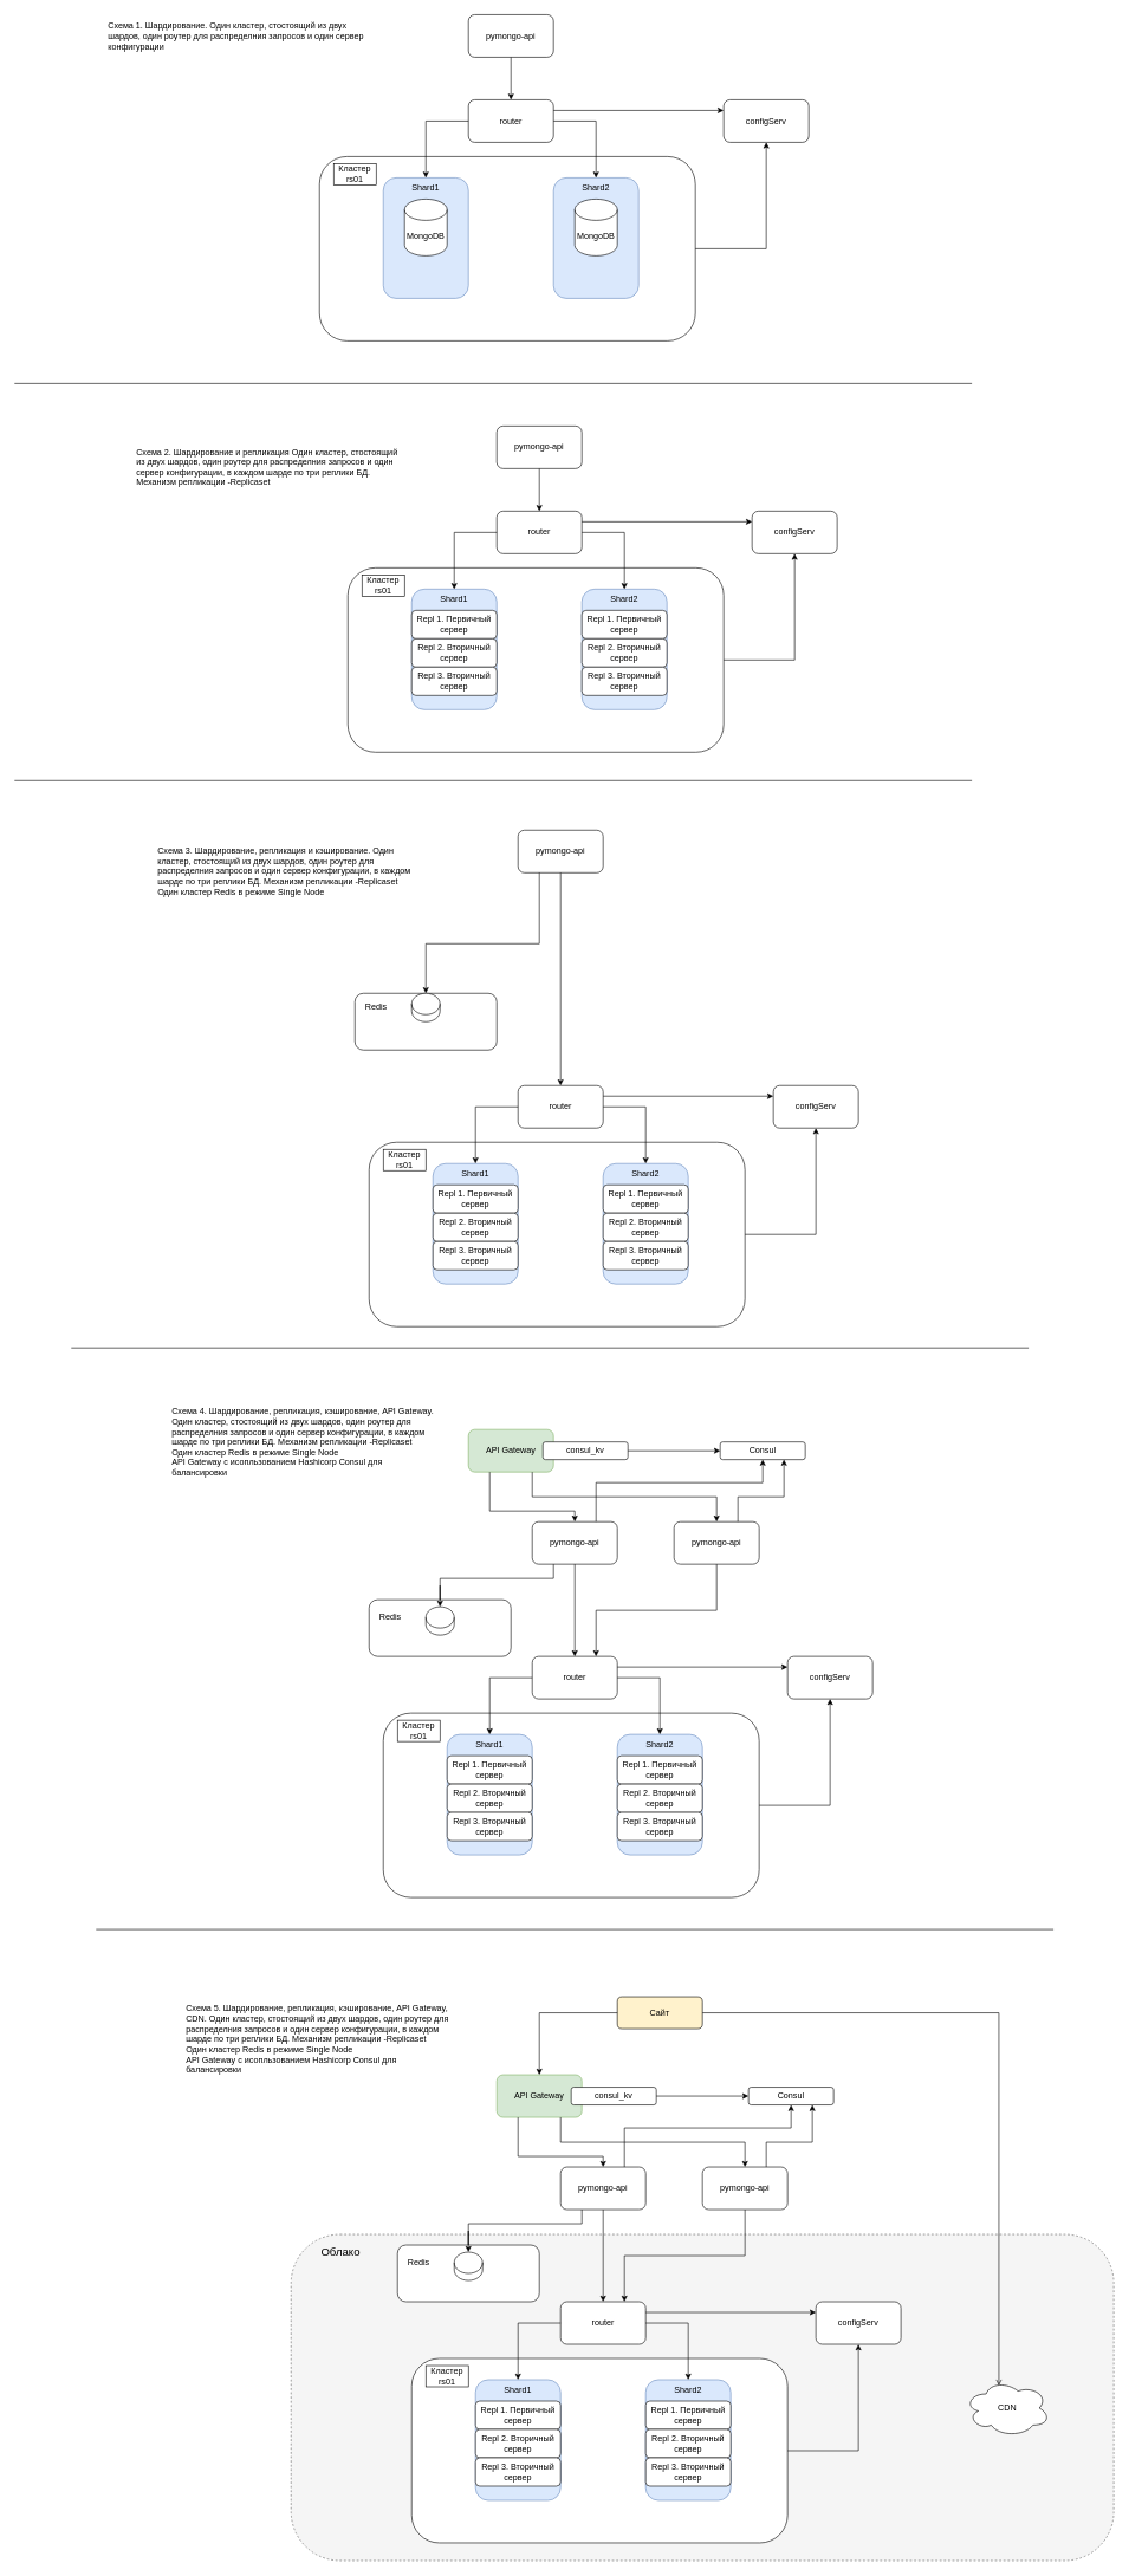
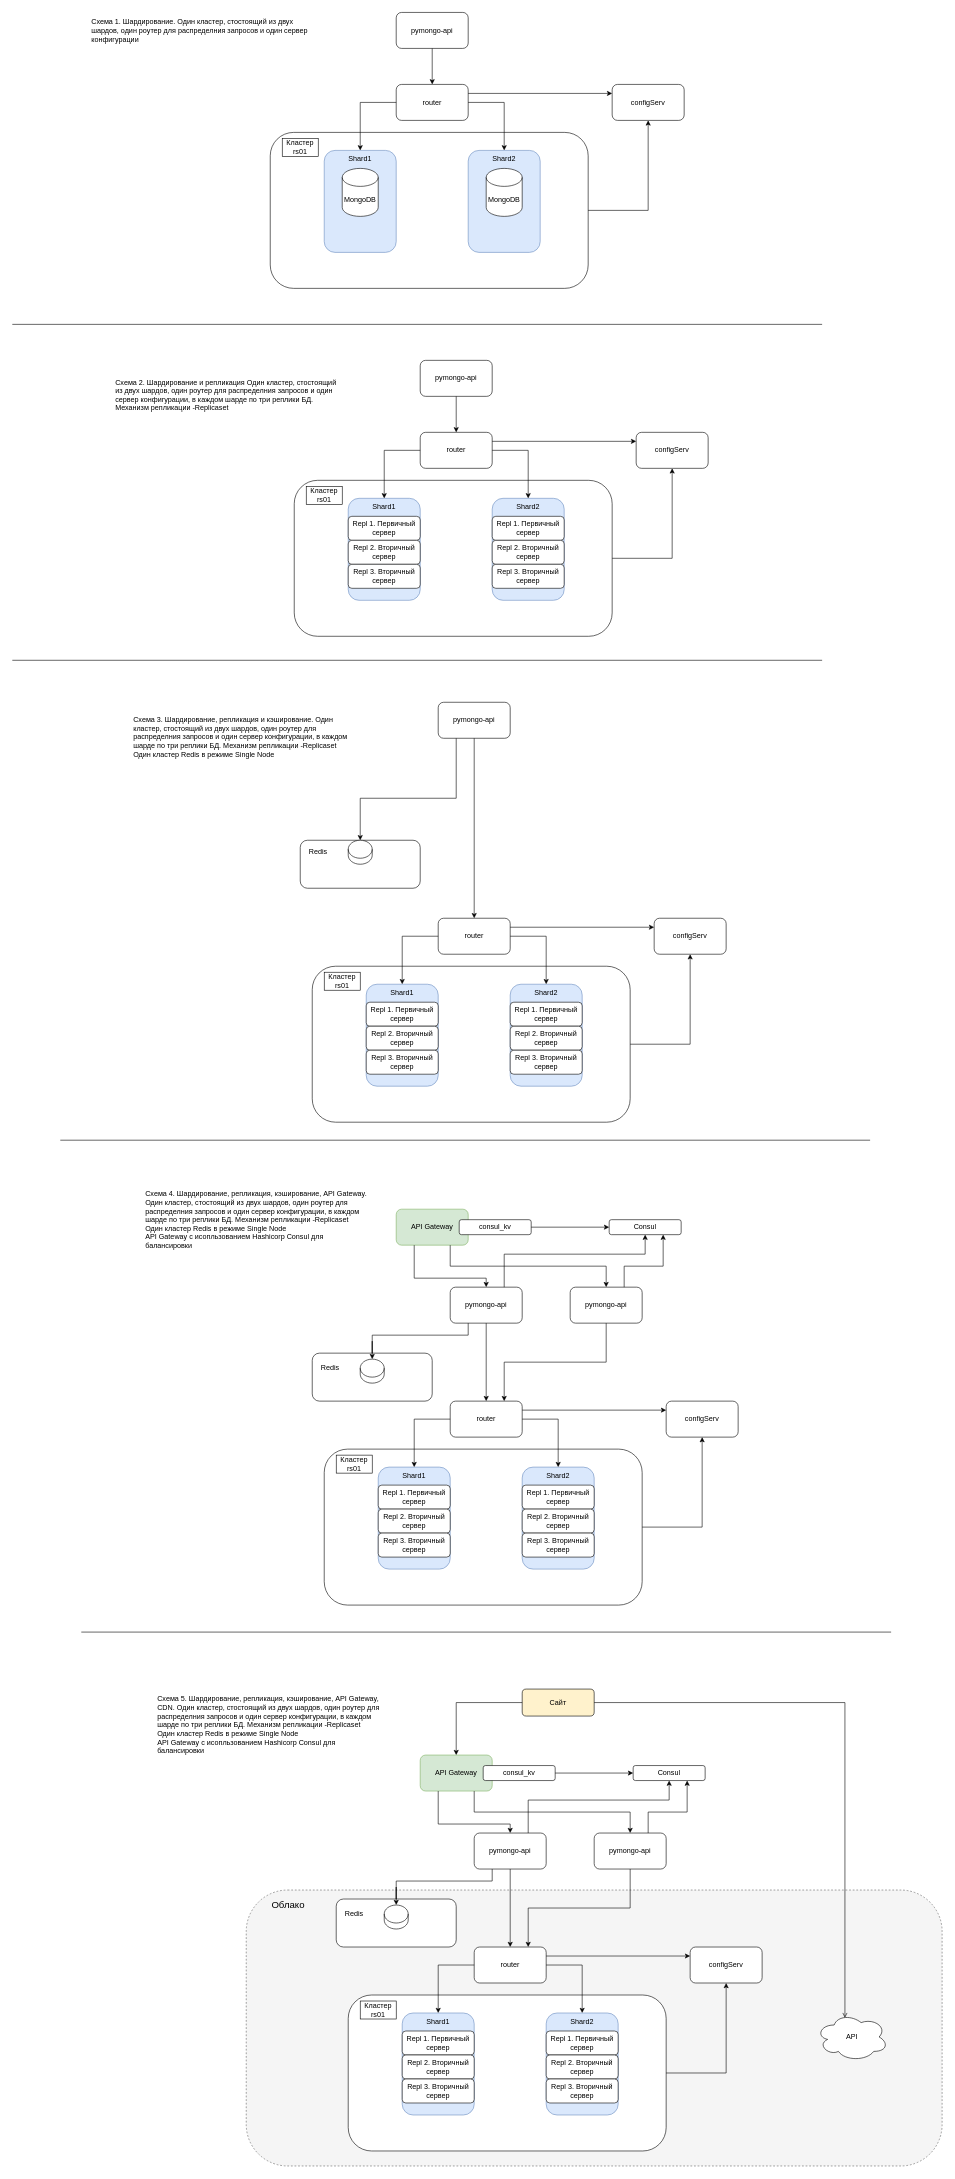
- <mxCell id="145" value="CDN" style="ellipse;shape=cloud;whiteSpace=wrap;html=1;" vertex="1" parent="1"><mxGeometry x="1360" y="3355" width="120" height="80" as="geometry" /></mxCell>
+ <mxCell id="145" value="API" style="ellipse;shape=cloud;whiteSpace=wrap;html=1;" vertex="1" parent="1"><mxGeometry x="1360" y="3355" width="120" height="80" as="geometry" /></mxCell>
